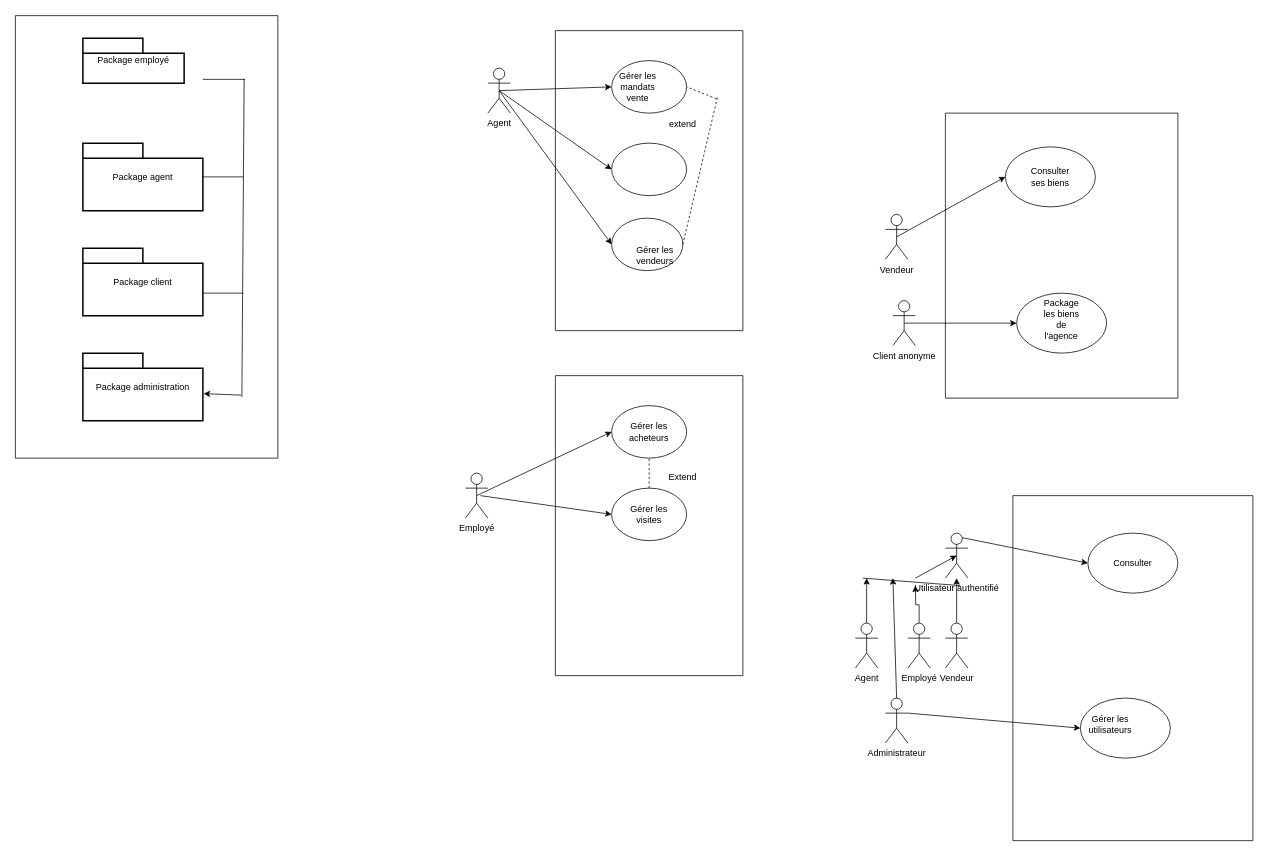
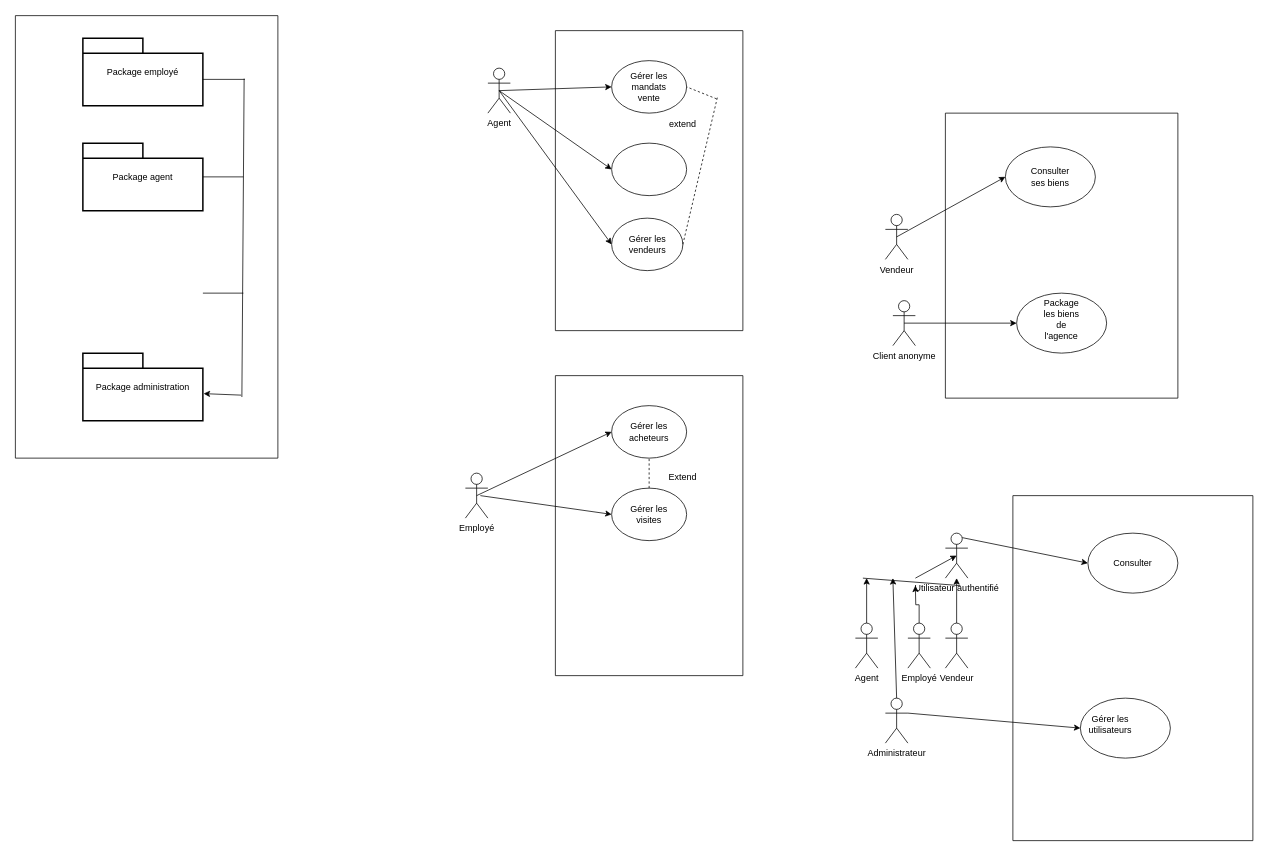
- <mxCell id="3" value="Package employé" style="shape=folder;tabWidth=80;tabHeight=20;tabPosition=left;strokeWidth=2;html=1;whiteSpace=wrap;align=center;" vertex="1" parent="2"><mxGeometry x="90" y="30" width="135" height="60" as="geometry" /></mxCell>
+ <mxCell id="3" value="Package employé" style="shape=folder;tabWidth=80;tabHeight=20;tabPosition=left;strokeWidth=2;html=1;whiteSpace=wrap;align=center;" vertex="1" parent="2"><mxGeometry x="90" y="30" width="160" height="90" as="geometry" /></mxCell>
- <mxCell id="11" value="Gérer les mandats vente" style="text;html=1;strokeColor=none;fillColor=none;align=center;verticalAlign=middle;whiteSpace=wrap;rounded=0;" vertex="1" parent="9"><mxGeometry x="80" y="60" width="60" height="30" as="geometry" /></mxCell>
+ <mxCell id="11" value="Gérer les mandats vente" style="text;html=1;strokeColor=none;fillColor=none;align=center;verticalAlign=middle;whiteSpace=wrap;rounded=0;" vertex="1" parent="9"><mxGeometry x="95" y="60" width="60" height="30" as="geometry" /></mxCell>
- <mxCell id="14" value="Gérer les vendeurs" style="text;html=1;strokeColor=none;fillColor=none;align=center;verticalAlign=middle;whiteSpace=wrap;rounded=0;" vertex="1" parent="9"><mxGeometry x="102.5" y="285" width="60" height="30" as="geometry" /></mxCell>
+ <mxCell id="14" value="Gérer les vendeurs" style="text;html=1;strokeColor=none;fillColor=none;align=center;verticalAlign=middle;whiteSpace=wrap;rounded=0;" vertex="1" parent="9"><mxGeometry x="92.5" y="270" width="60" height="30" as="geometry" /></mxCell>
- <mxCell id="5" value="Package client" style="shape=folder;tabWidth=80;tabHeight=20;tabPosition=left;strokeWidth=2;html=1;whiteSpace=wrap;align=center;" vertex="1" parent="2"><mxGeometry x="90" y="310" width="160" height="90" as="geometry" /></mxCell>
